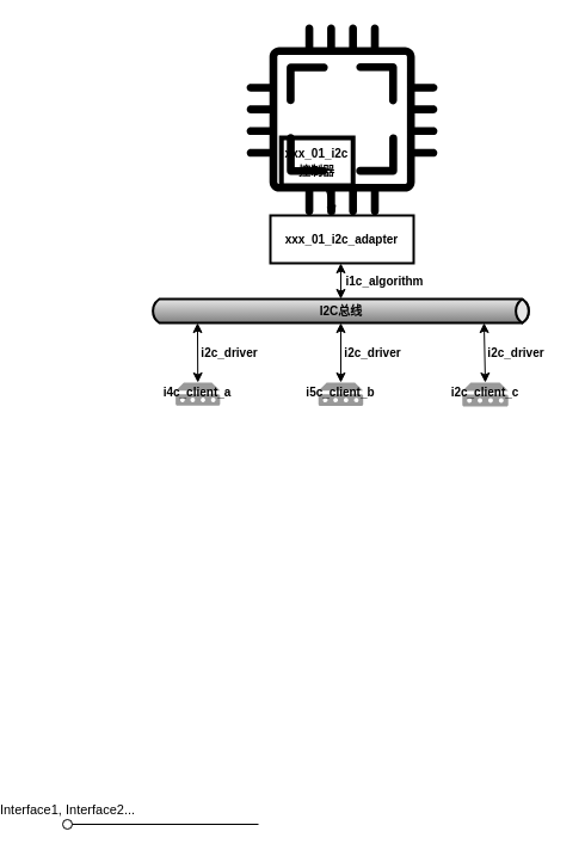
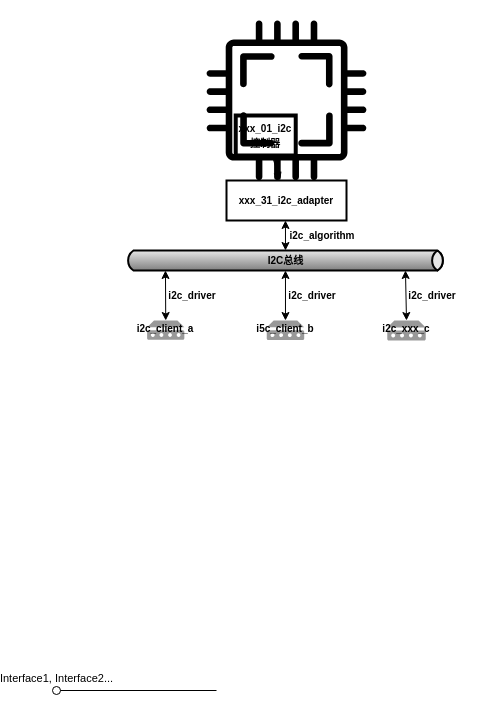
- <mxCell id="24" value="xxx_01_i2c_adapter" style="text;html=1;strokeColor=none;fillColor=none;align=center;verticalAlign=middle;whiteSpace=wrap;rounded=0;fontSize=10;fontStyle=1" vertex="1" parent="1"><mxGeometry x="210" y="188" width="80" height="24" as="geometry" /></mxCell>
+ <mxCell id="24" value="xxx_31_i2c_adapter" style="text;html=1;strokeColor=none;fillColor=none;align=center;verticalAlign=middle;whiteSpace=wrap;rounded=0;fontSize=10;fontStyle=1" vertex="1" parent="1"><mxGeometry x="210" y="188" width="80" height="24" as="geometry" /></mxCell>
- <mxCell id="7" value="&lt;b&gt;i1c_algorithm&lt;/b&gt;" style="text;html=1;strokeColor=none;fillColor=none;align=center;verticalAlign=middle;whiteSpace=wrap;rounded=0;fontSize=10;" vertex="1" parent="1"><mxGeometry x="250" y="220" width="71.54" height="30" as="geometry" /></mxCell>
+ <mxCell id="7" value="&lt;b&gt;i2c_algorithm&lt;/b&gt;" style="text;html=1;strokeColor=none;fillColor=none;align=center;verticalAlign=middle;whiteSpace=wrap;rounded=0;fontSize=10;" vertex="1" parent="1"><mxGeometry x="250" y="220" width="71.54" height="30" as="geometry" /></mxCell>
- <mxCell id="23" value="i4c_client_a" style="text;html=1;strokeColor=none;fillColor=none;align=center;verticalAlign=middle;whiteSpace=wrap;rounded=0;fontSize=10;fontStyle=1" vertex="1" parent="21"><mxGeometry x="-0.76" width="80" height="24" as="geometry" /></mxCell>
+ <mxCell id="23" value="i2c_client_a" style="text;html=1;strokeColor=none;fillColor=none;align=center;verticalAlign=middle;whiteSpace=wrap;rounded=0;fontSize=10;fontStyle=1" vertex="1" parent="21"><mxGeometry x="-0.76" width="80" height="24" as="geometry" /></mxCell>
- <mxCell id="20" value="i2c_client_c" style="text;html=1;strokeColor=none;fillColor=none;align=center;verticalAlign=middle;whiteSpace=wrap;rounded=0;fontSize=10;fontStyle=1" vertex="1" parent="18"><mxGeometry width="80" height="24" as="geometry" /></mxCell>
+ <mxCell id="20" value="i2c_xxx_c" style="text;html=1;strokeColor=none;fillColor=none;align=center;verticalAlign=middle;whiteSpace=wrap;rounded=0;fontSize=10;fontStyle=1" vertex="1" parent="18"><mxGeometry width="80" height="24" as="geometry" /></mxCell>
